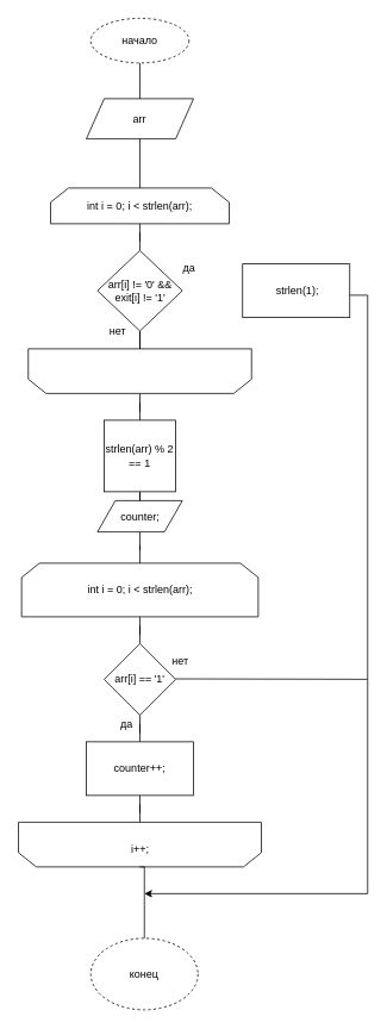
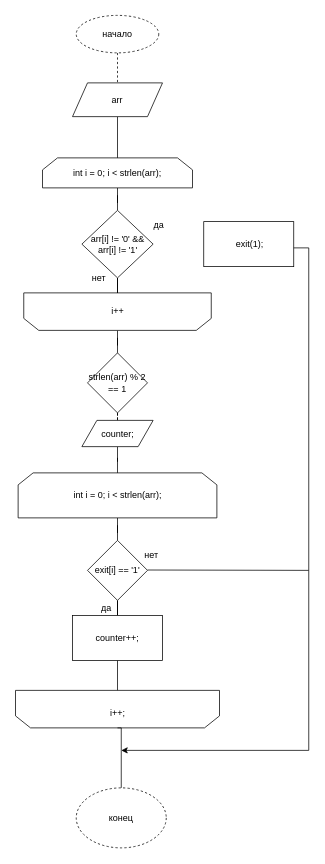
- <mxCell id="2" value="" style="edgeStyle=orthogonalEdgeStyle;rounded=0;orthogonalLoop=1;jettySize=auto;html=1;endArrow=none;endFill=0;" edge="1" parent="1" source="3" target="5"><mxGeometry relative="1" as="geometry" /></mxCell>
+ <mxCell id="2" value="" style="edgeStyle=orthogonalEdgeStyle;rounded=0;orthogonalLoop=1;jettySize=auto;html=1;endArrow=none;endFill=0;dashed=1;" edge="1" parent="1" source="3" target="5"><mxGeometry relative="1" as="geometry" /></mxCell>
- <mxCell id="9" value="arr[i] != '0' &amp;amp;&amp;amp; exit[i] != '1'" style="rhombus;whiteSpace=wrap;html=1;" vertex="1" parent="1"><mxGeometry x="108.5" y="280" width="95" height="90" as="geometry" /></mxCell>
+ <mxCell id="9" value="arr[i] != '0' &amp;amp;&amp;amp; arr[i] != '1'" style="rhombus;whiteSpace=wrap;html=1;" vertex="1" parent="1"><mxGeometry x="108.5" y="280" width="95" height="90" as="geometry" /></mxCell>
- <mxCell id="10" value="&amp;nbsp;strlen(1);" style="whiteSpace=wrap;html=1;" vertex="1" parent="1"><mxGeometry x="271" y="295" width="120" height="60" as="geometry" /></mxCell>
+ <mxCell id="10" value="&amp;nbsp;exit(1);" style="whiteSpace=wrap;html=1;" vertex="1" parent="1"><mxGeometry x="271" y="295" width="120" height="60" as="geometry" /></mxCell>
+ <mxCell id="17" value="i++" style="text;html=1;align=center;verticalAlign=middle;resizable=0;points=[];autosize=1;" vertex="1" parent="1"><mxGeometry x="141" y="405" width="30" height="20" as="geometry" /></mxCell>
- <mxCell id="12" value="strlen(arr) % 2 == 1" style="whiteSpace=wrap;html=1;rounded=0;" vertex="1" parent="1"><mxGeometry x="116" y="470" width="80" height="80" as="geometry" /></mxCell>
+ <mxCell id="12" value="strlen(arr) % 2 == 1" style="rhombus;whiteSpace=wrap;html=1;" vertex="1" parent="1"><mxGeometry x="116" y="470" width="80" height="80" as="geometry" /></mxCell>
- <mxCell id="11" value="" style="edgeStyle=orthogonalEdgeStyle;rounded=0;orthogonalLoop=1;jettySize=auto;html=1;endArrow=none;endFill=0;" edge="1" parent="1" source="12" target="14"><mxGeometry relative="1" as="geometry" /></mxCell>
+ <mxCell id="11" value="" style="edgeStyle=orthogonalEdgeStyle;rounded=0;orthogonalLoop=1;jettySize=auto;html=1;endArrow=none;endFill=0;dashed=1;" edge="1" parent="1" source="12" target="14"><mxGeometry relative="1" as="geometry" /></mxCell>
- <mxCell id="21" value="arr[i] == '1'" style="rhombus;whiteSpace=wrap;html=1;" vertex="1" parent="1"><mxGeometry x="116" y="720" width="80" height="80" as="geometry" /></mxCell>
+ <mxCell id="21" value="exit[i] == '1'" style="rhombus;whiteSpace=wrap;html=1;" vertex="1" parent="1"><mxGeometry x="116" y="720" width="80" height="80" as="geometry" /></mxCell>
- <mxCell id="23" value="counter++;&lt;br&gt;" style="whiteSpace=wrap;html=1;" vertex="1" parent="1"><mxGeometry x="96" y="830" width="120" height="60" as="geometry" /></mxCell>
+ <mxCell id="23" value="counter++;&lt;br&gt;" style="whiteSpace=wrap;html=1;" vertex="1" parent="1"><mxGeometry x="96" y="820" width="120" height="60" as="geometry" /></mxCell>
